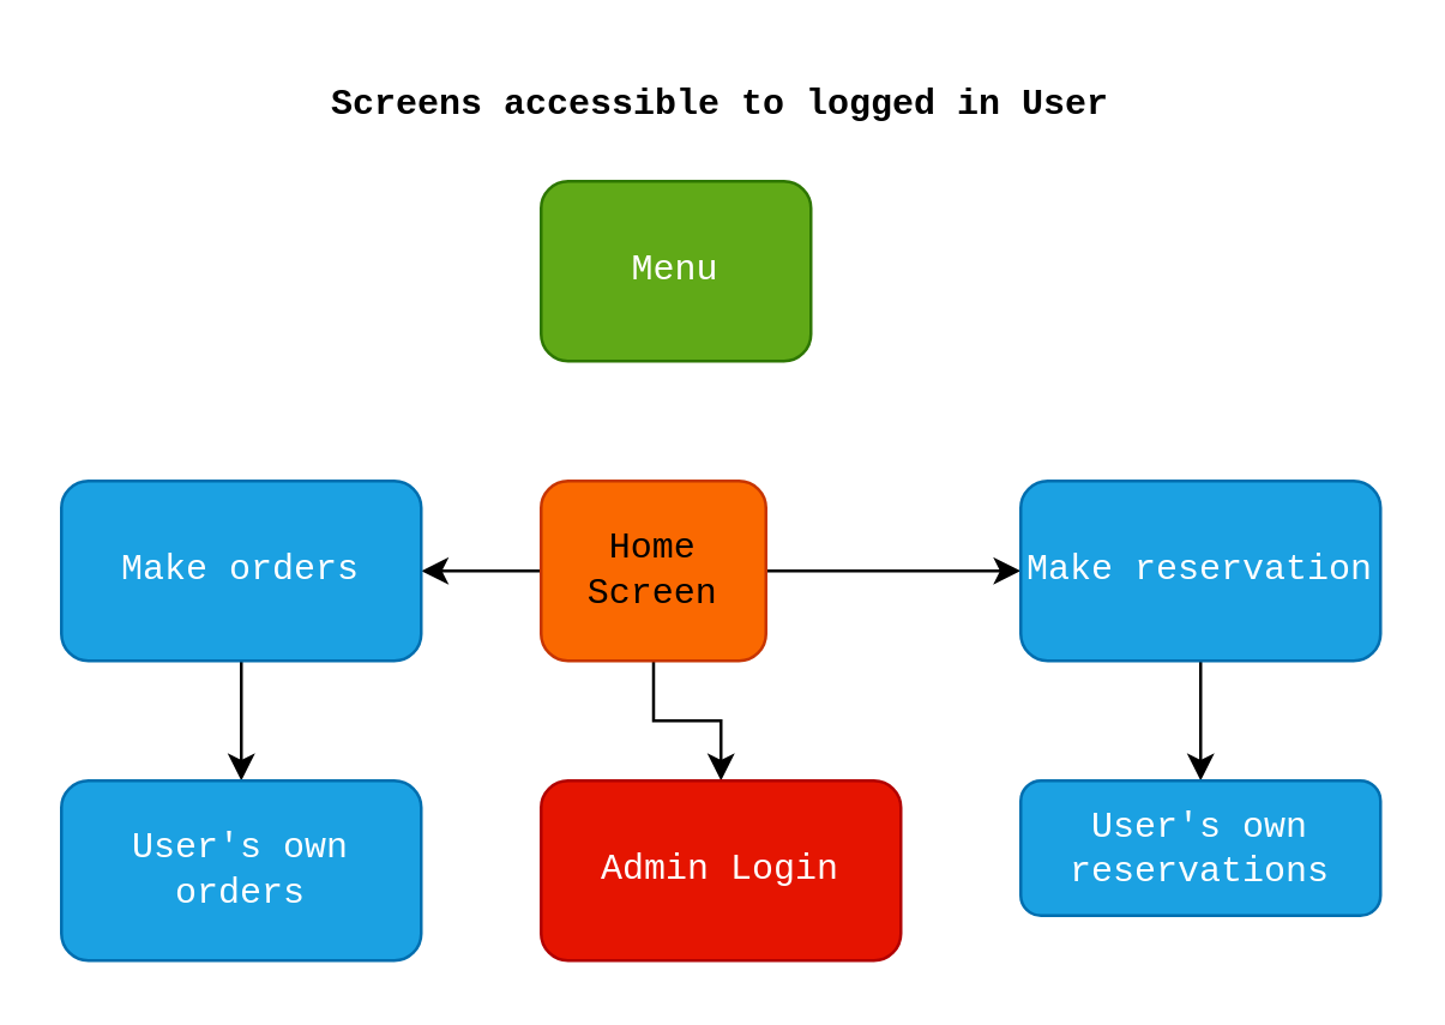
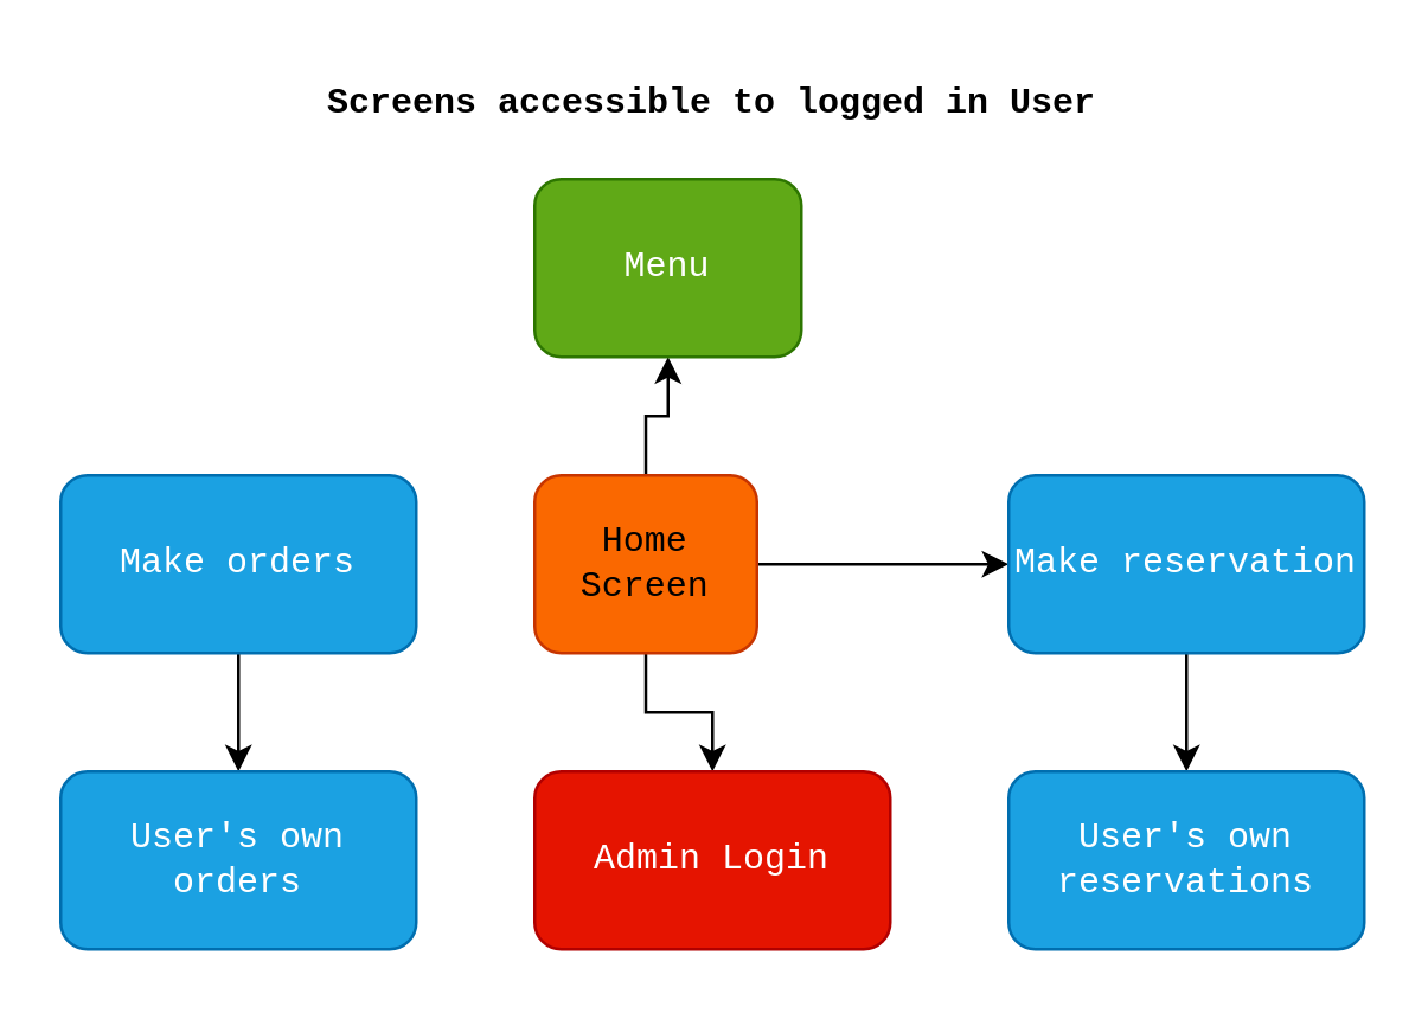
+ <mxCell id="3" value="" style="edgeStyle=orthogonalEdgeStyle;rounded=0;orthogonalLoop=1;jettySize=auto;html=1;fontFamily=Courier New;" edge="1" parent="1" source="7" target="8"><mxGeometry relative="1" as="geometry" /></mxCell>
- <mxCell id="4" value="" style="edgeStyle=orthogonalEdgeStyle;rounded=0;orthogonalLoop=1;jettySize=auto;html=1;fontFamily=Courier New;" edge="1" parent="1" source="7" target="10"><mxGeometry relative="1" as="geometry" /></mxCell>
- <mxCell id="14" value="User's own reservations" style="whiteSpace=wrap;html=1;rounded=1;fillColor=#1ba1e2;fontColor=#ffffff;strokeColor=#006EAF;fontFamily=Courier New;" vertex="1" parent="1"><mxGeometry x="340" y="260" width="120" height="45" as="geometry" /></mxCell>
+ <mxCell id="14" value="User's own reservations" style="whiteSpace=wrap;html=1;rounded=1;fillColor=#1ba1e2;fontColor=#ffffff;strokeColor=#006EAF;fontFamily=Courier New;" vertex="1" parent="1"><mxGeometry x="340" y="260" width="120" height="60" as="geometry" /></mxCell>
